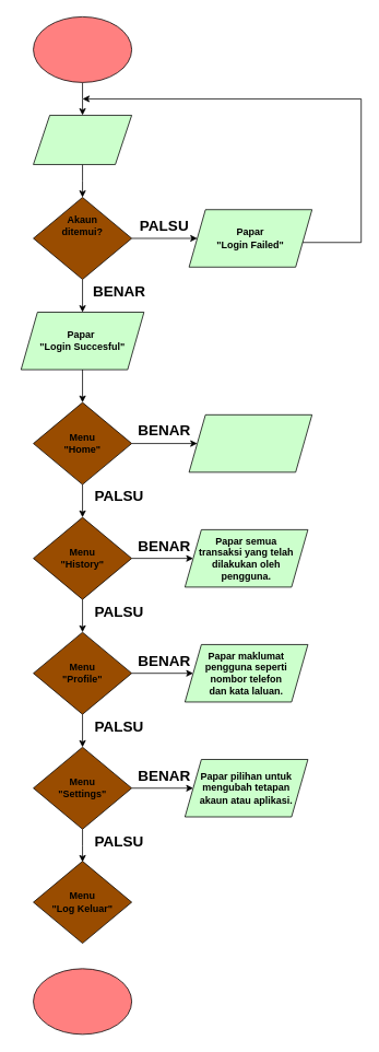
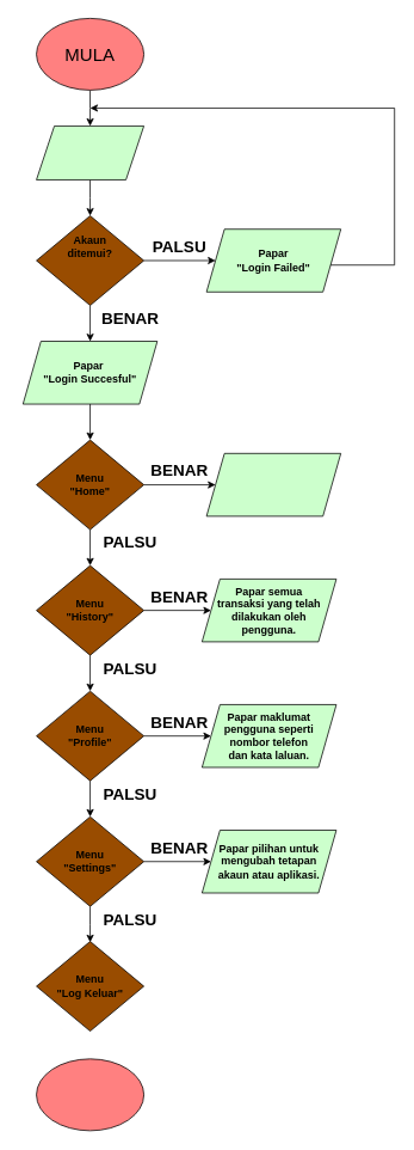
+ <mxCell id="4" value="MULA" style="text;strokeColor=none;align=center;fillColor=none;html=1;verticalAlign=middle;whiteSpace=wrap;rounded=0;fontSize=20;" parent="1" vertex="1"><mxGeometry x="70" y="45" width="60" height="30" as="geometry" /></mxCell>
